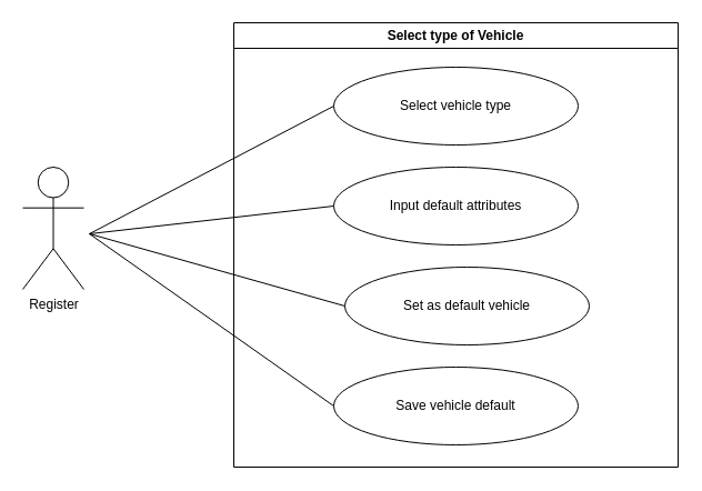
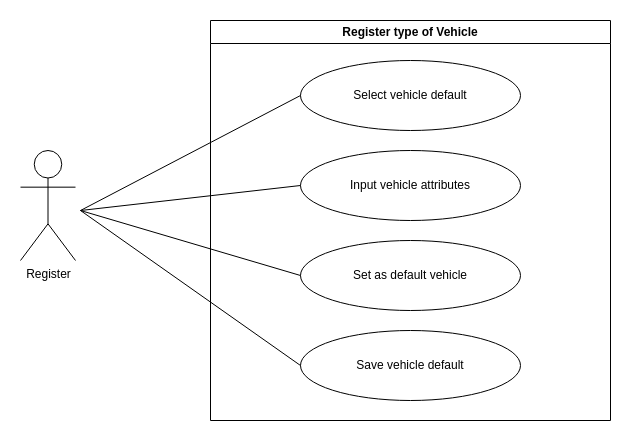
- <mxCell id="3" value="Select type of Vehicle" style="swimlane;whiteSpace=wrap;html=1;" parent="1" vertex="1"><mxGeometry x="210" y="20" width="400" height="400" as="geometry" /></mxCell>
+ <mxCell id="3" value="Register type of Vehicle" style="swimlane;whiteSpace=wrap;html=1;" parent="1" vertex="1"><mxGeometry x="210" y="20" width="400" height="400" as="geometry" /></mxCell>
- <mxCell id="4" value="Select vehicle type" style="ellipse;whiteSpace=wrap;html=1;" parent="3" vertex="1"><mxGeometry x="90" y="40" width="220" height="70" as="geometry" /></mxCell>
+ <mxCell id="4" value="Select vehicle default" style="ellipse;whiteSpace=wrap;html=1;" parent="3" vertex="1"><mxGeometry x="90" y="40" width="220" height="70" as="geometry" /></mxCell>
- <mxCell id="5" value="Input default attributes" style="ellipse;whiteSpace=wrap;html=1;" parent="3" vertex="1"><mxGeometry x="90" y="130" width="220" height="70" as="geometry" /></mxCell>
+ <mxCell id="5" value="Input vehicle attributes" style="ellipse;whiteSpace=wrap;html=1;" parent="3" vertex="1"><mxGeometry x="90" y="130" width="220" height="70" as="geometry" /></mxCell>
- <mxCell id="6" value="Set as default vehicle" style="ellipse;whiteSpace=wrap;html=1;" parent="3" vertex="1"><mxGeometry x="100" y="220" width="220" height="70" as="geometry" /></mxCell>
+ <mxCell id="6" value="Set as default vehicle" style="ellipse;whiteSpace=wrap;html=1;" parent="3" vertex="1"><mxGeometry x="90" y="220" width="220" height="70" as="geometry" /></mxCell>
